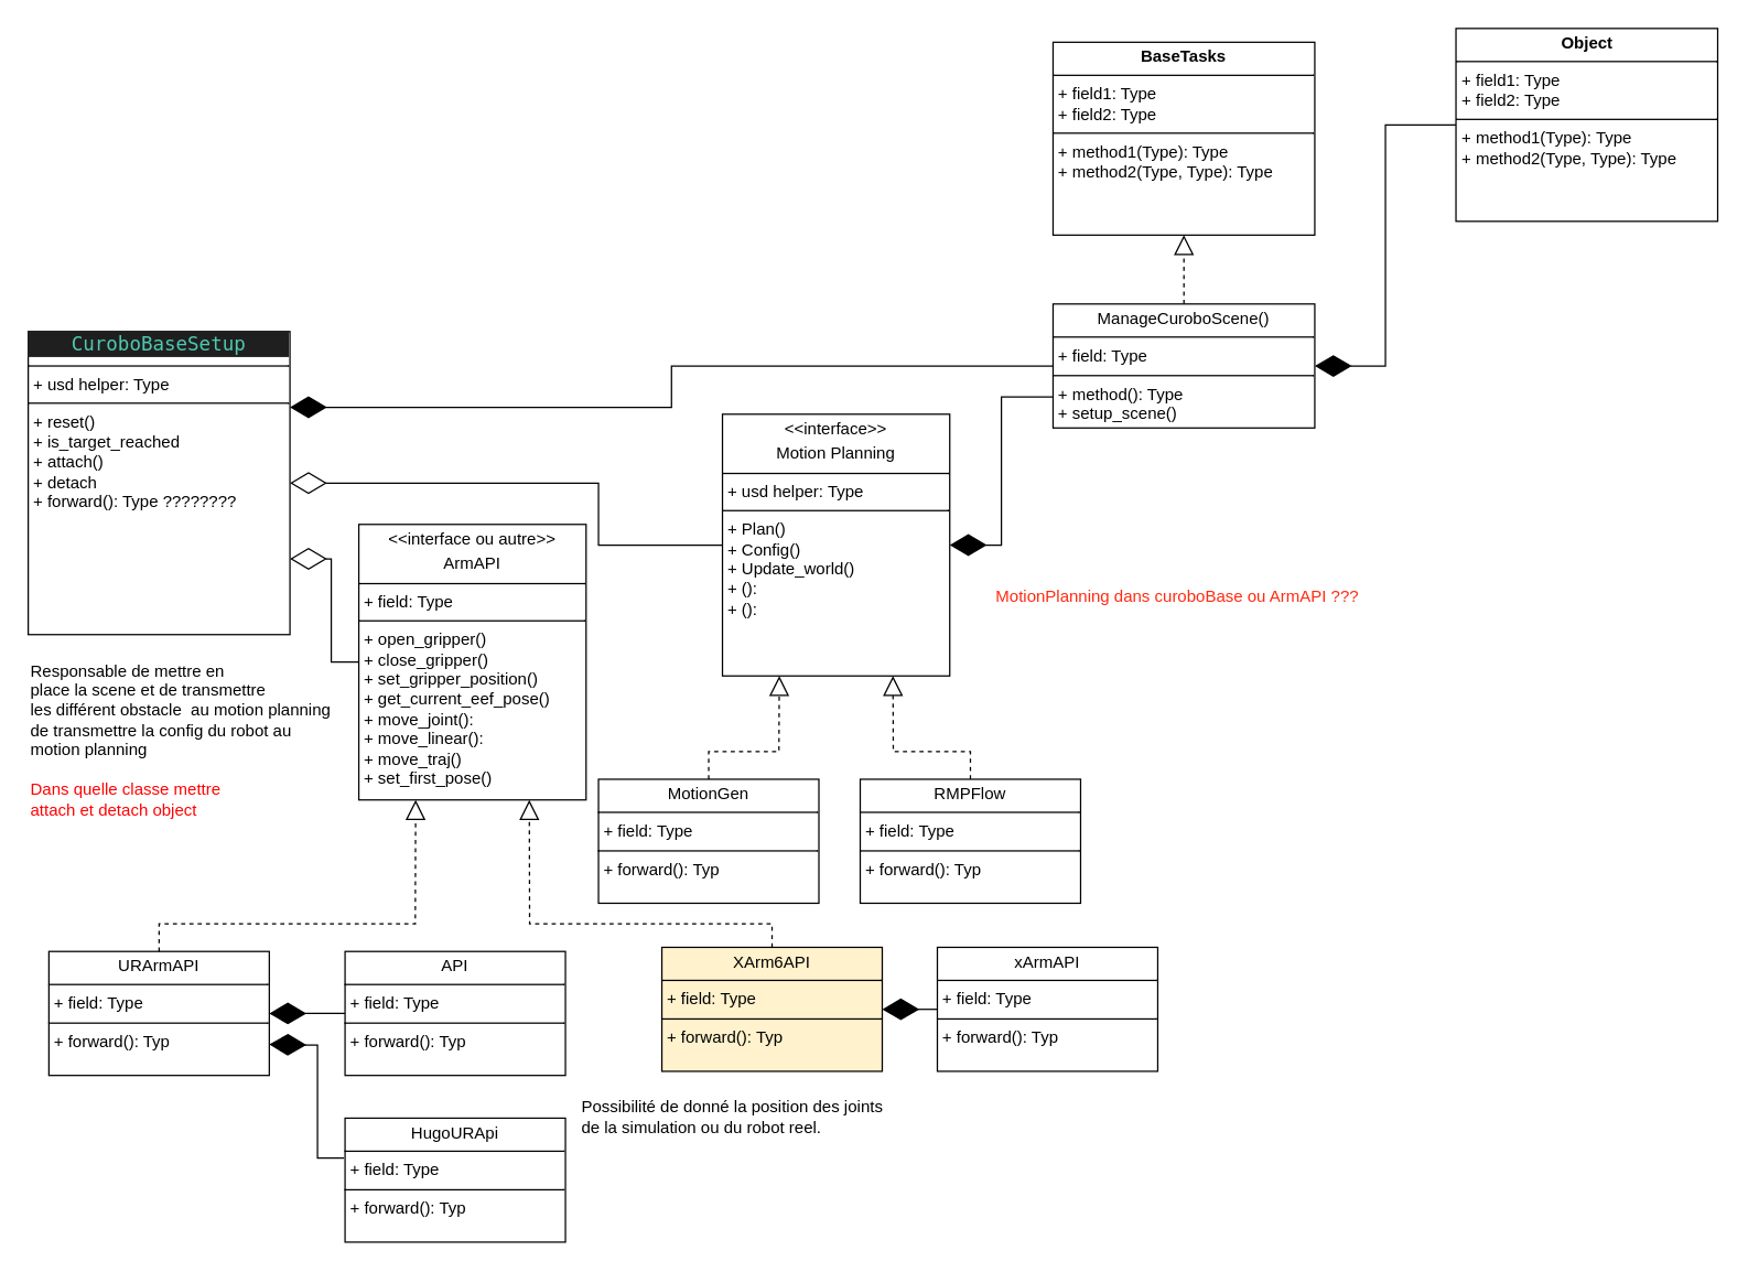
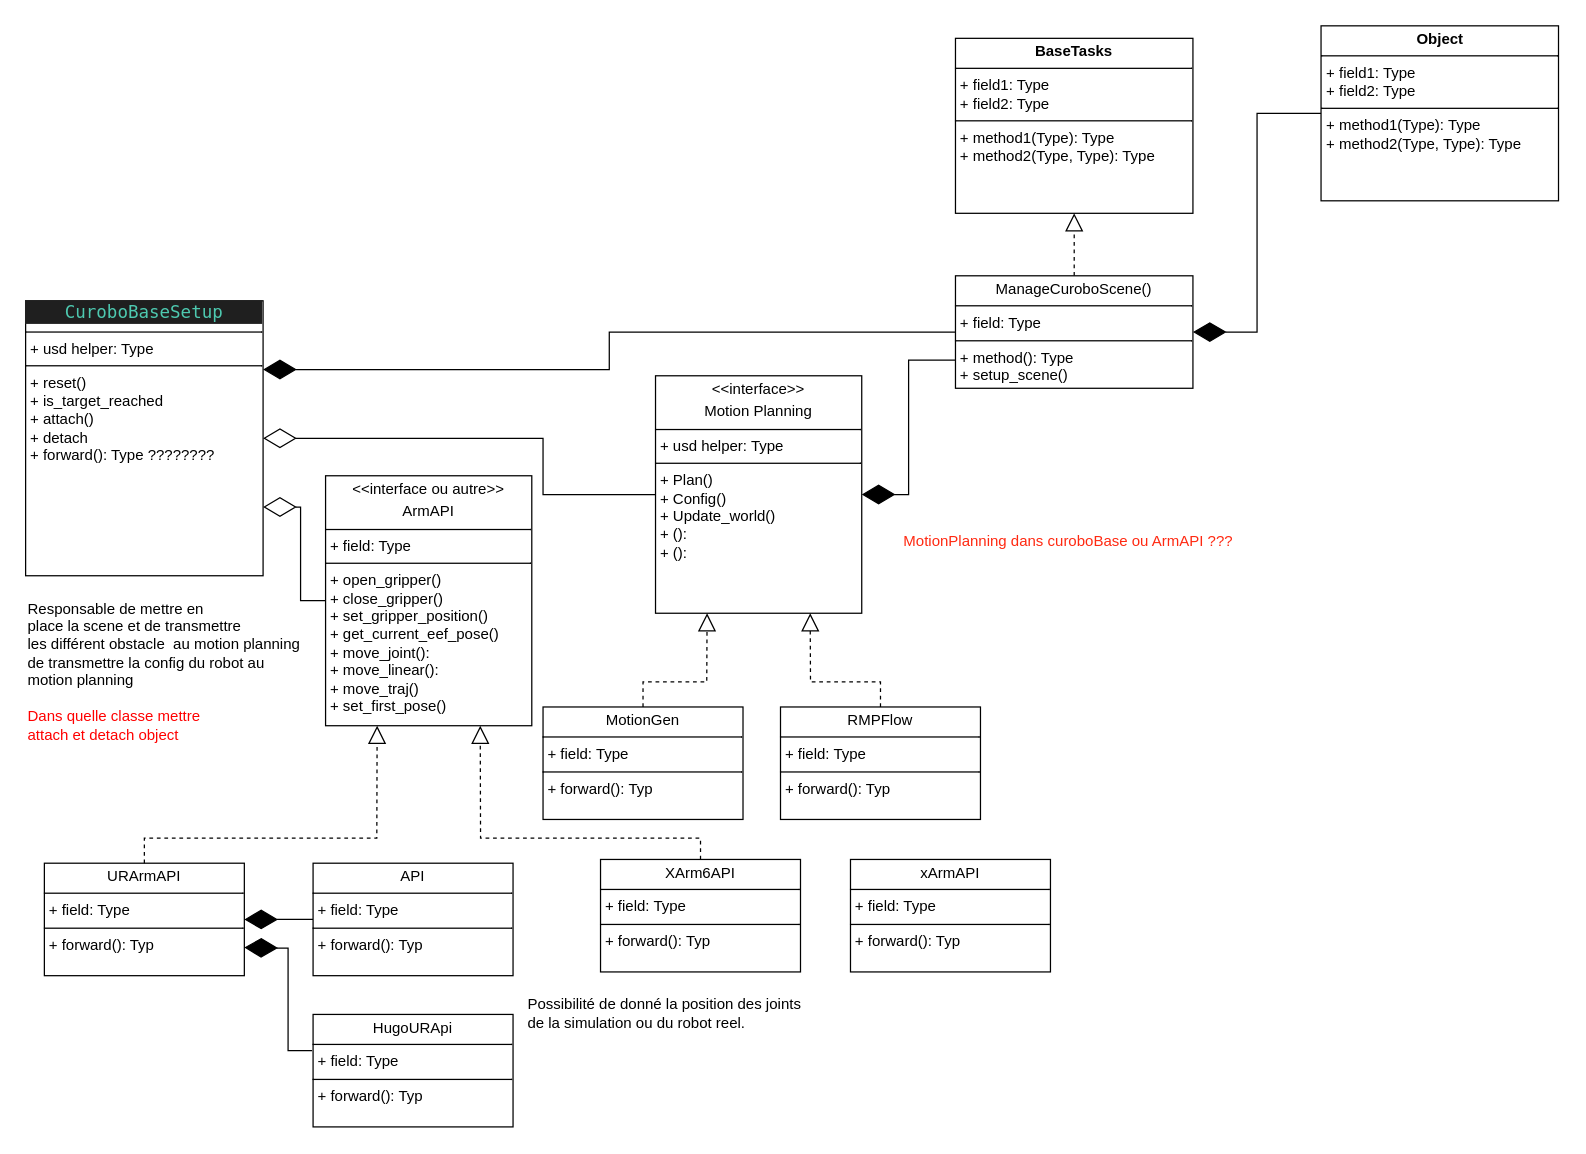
- <mxCell id="8" value="&lt;p style=&quot;margin:0px;margin-top:4px;text-align:center;&quot;&gt;XArm6API&lt;/p&gt;&lt;hr size=&quot;1&quot; style=&quot;border-style:solid;&quot;&gt;&lt;p style=&quot;margin:0px;margin-left:4px;&quot;&gt;+ field: Type&lt;/p&gt;&lt;hr size=&quot;1&quot; style=&quot;border-style:solid;&quot;&gt;&lt;p style=&quot;margin:0px;margin-left:4px;&quot;&gt;+ forward(): Typ&lt;/p&gt;" style="verticalAlign=top;align=left;overflow=fill;html=1;whiteSpace=wrap;fillColor=#fff2cc;" parent="1" vertex="1"><mxGeometry x="480" y="687" width="160" height="90" as="geometry" /></mxCell>
+ <mxCell id="8" value="&lt;p style=&quot;margin:0px;margin-top:4px;text-align:center;&quot;&gt;XArm6API&lt;/p&gt;&lt;hr size=&quot;1&quot; style=&quot;border-style:solid;&quot;&gt;&lt;p style=&quot;margin:0px;margin-left:4px;&quot;&gt;+ field: Type&lt;/p&gt;&lt;hr size=&quot;1&quot; style=&quot;border-style:solid;&quot;&gt;&lt;p style=&quot;margin:0px;margin-left:4px;&quot;&gt;+ forward(): Typ&lt;/p&gt;" style="verticalAlign=top;align=left;overflow=fill;html=1;whiteSpace=wrap;" parent="1" vertex="1"><mxGeometry x="480" y="687" width="160" height="90" as="geometry" /></mxCell>
- <mxCell id="9" value="" style="endArrow=diamondThin;endFill=1;endSize=24;html=1;rounded=0;entryX=1;entryY=0.5;entryDx=0;entryDy=0;exitX=0;exitY=0.5;exitDx=0;exitDy=0;" parent="1" source="6" target="8" edge="1"><mxGeometry width="160" relative="1" as="geometry"><mxPoint x="610" y="737" as="sourcePoint" /><mxPoint x="770" y="737" as="targetPoint" /></mxGeometry></mxCell>
